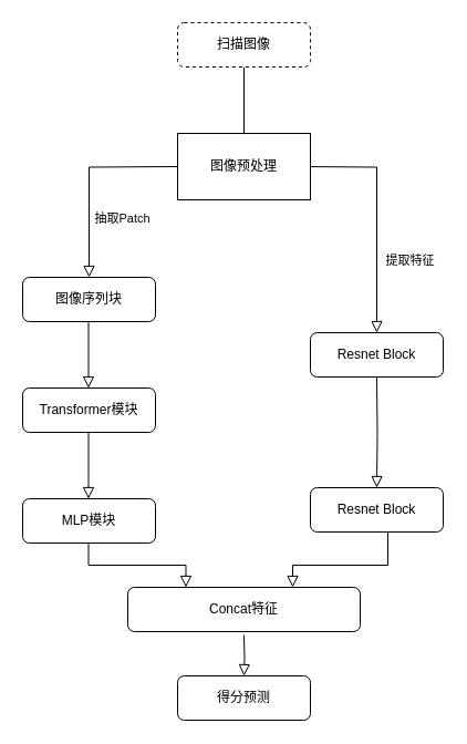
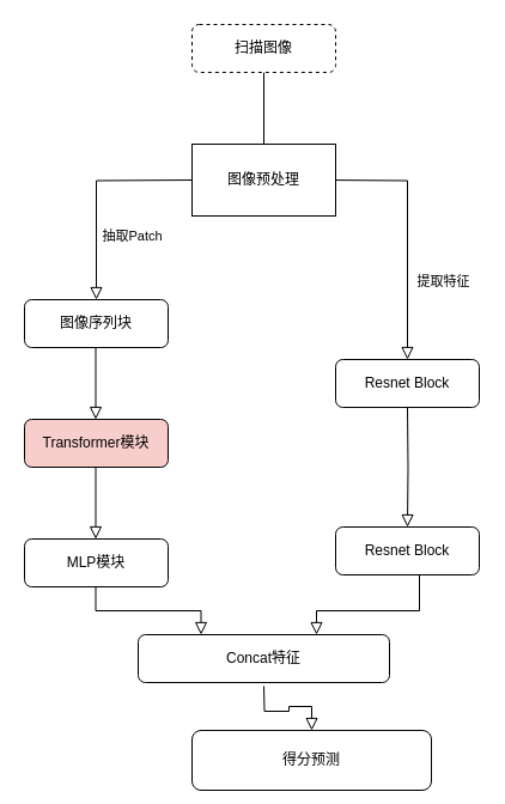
- <mxCell id="12" value="Transformer模块" style="rounded=1;whiteSpace=wrap;html=1;fontSize=12;glass=0;strokeWidth=1;shadow=0;" parent="1" vertex="1"><mxGeometry x="20" y="350" width="120" height="40" as="geometry" /></mxCell>
+ <mxCell id="12" value="Transformer模块" style="rounded=1;whiteSpace=wrap;html=1;fontSize=12;glass=0;strokeWidth=1;shadow=0;fillColor=#f8cecc;" parent="1" vertex="1"><mxGeometry x="20" y="350" width="120" height="40" as="geometry" /></mxCell>
- <mxCell id="7" value="得分预测" style="rounded=1;whiteSpace=wrap;html=1;fontSize=12;glass=0;strokeWidth=1;shadow=0;" parent="1" vertex="1"><mxGeometry x="160" y="610" width="120" height="40" as="geometry" /></mxCell>
+ <mxCell id="7" value="得分预测" style="rounded=1;whiteSpace=wrap;html=1;fontSize=12;glass=0;strokeWidth=1;shadow=0;" parent="1" vertex="1"><mxGeometry x="160" y="610" width="200" height="50" as="geometry" /></mxCell>
